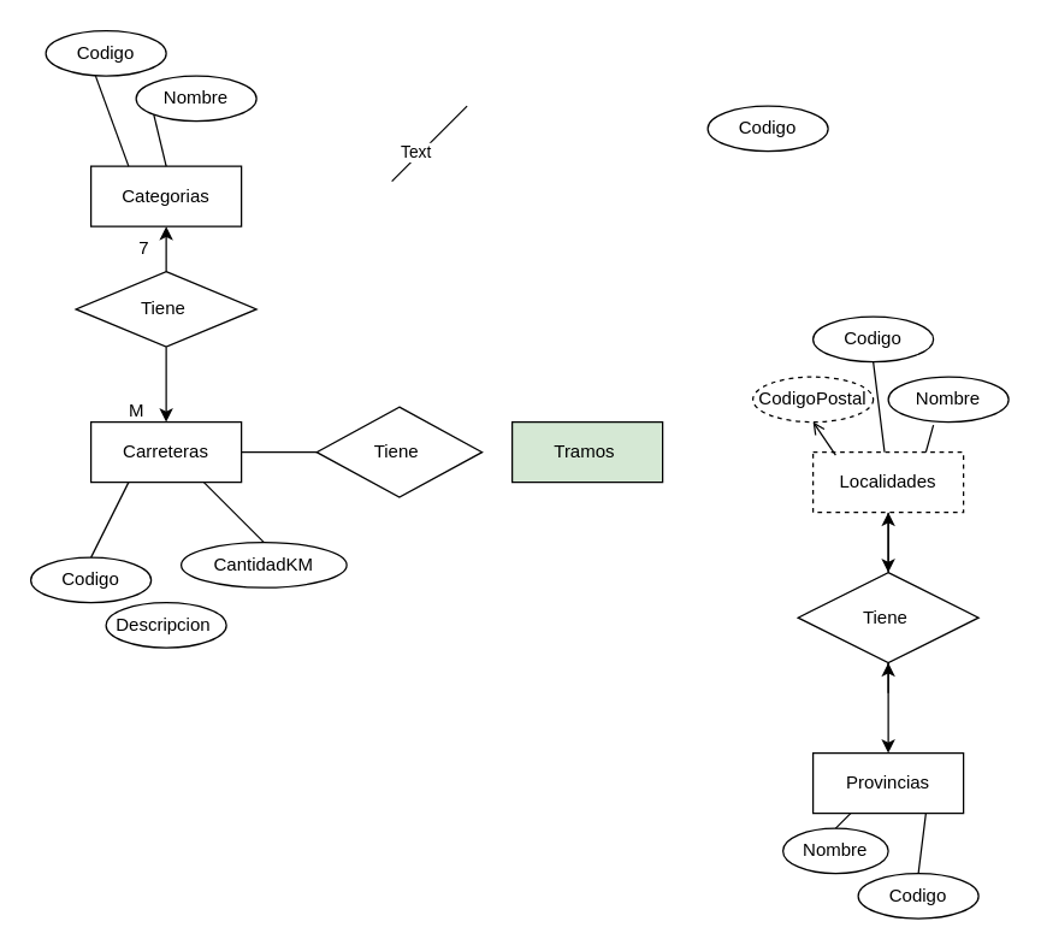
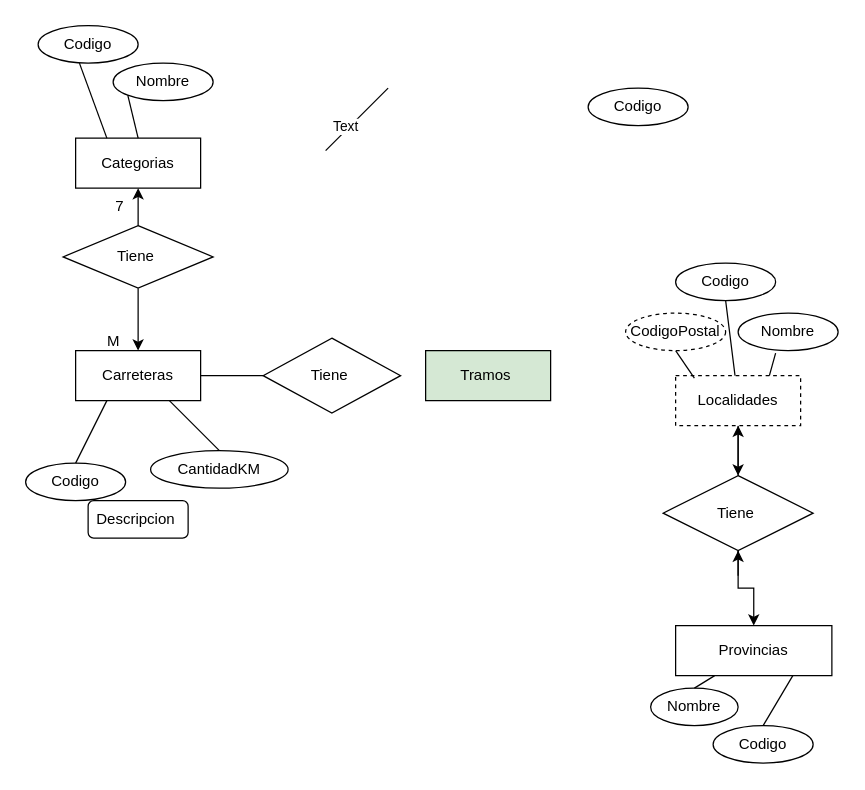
- <mxCell id="29" value="" style="endArrow=open;html=1;rounded=0;entryX=0.5;entryY=1;entryDx=0;entryDy=0;exitX=0.15;exitY=0.05;exitDx=0;exitDy=0;exitPerimeter=0;" edge="1" parent="1" source="3" target="18"><mxGeometry width="50" height="50" relative="1" as="geometry"><mxPoint x="300" y="290" as="sourcePoint" /><mxPoint x="350" y="240" as="targetPoint" /></mxGeometry></mxCell>
+ <mxCell id="29" value="" style="endArrow=none;html=1;rounded=0;entryX=0.5;entryY=1;entryDx=0;entryDy=0;exitX=0.15;exitY=0.05;exitDx=0;exitDy=0;exitPerimeter=0;" edge="1" parent="1" source="3" target="18"><mxGeometry width="50" height="50" relative="1" as="geometry"><mxPoint x="300" y="290" as="sourcePoint" /><mxPoint x="350" y="240" as="targetPoint" /></mxGeometry></mxCell>
- <mxCell id="36" value="Descripcion&amp;nbsp;" style="ellipse;whiteSpace=wrap;html=1;align=center;" vertex="1" parent="1"><mxGeometry x="70" y="400" width="80" height="30" as="geometry" /></mxCell>
+ <mxCell id="36" value="Descripcion&amp;nbsp;" style="whiteSpace=wrap;html=1;align=center;rounded=1;" vertex="1" parent="1"><mxGeometry x="70" y="400" width="80" height="30" as="geometry" /></mxCell>
- <mxCell id="4" value="Provincias" style="whiteSpace=wrap;html=1;align=center;" vertex="1" parent="1"><mxGeometry x="540" y="500" width="100" height="40" as="geometry" /></mxCell>
+ <mxCell id="4" value="Provincias" style="whiteSpace=wrap;html=1;align=center;" vertex="1" parent="1"><mxGeometry x="540" y="500" width="125" height="40" as="geometry" /></mxCell>
